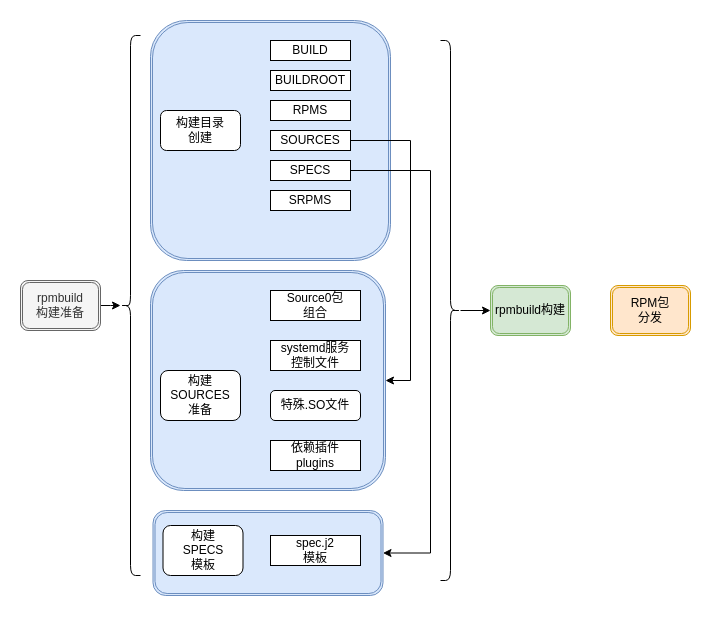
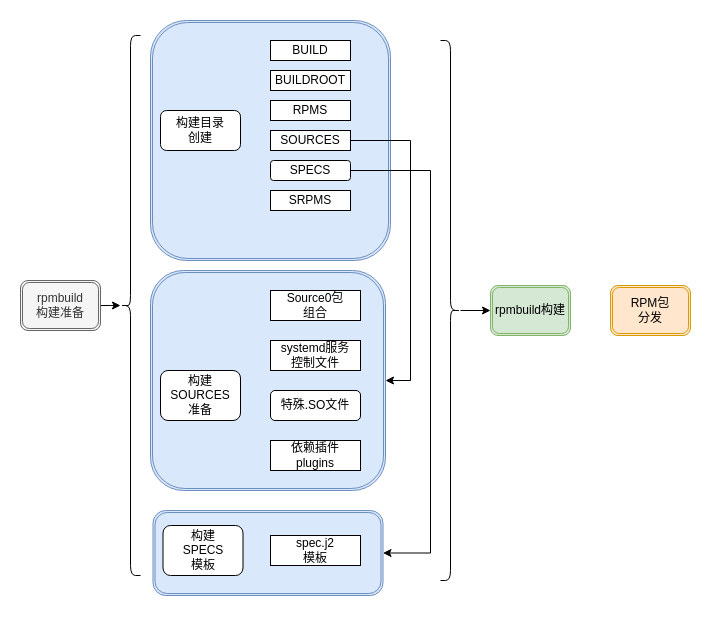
- <mxCell id="12" value="SPECS" style="rounded=0;whiteSpace=wrap;html=1;" vertex="1" parent="1"><mxGeometry x="270" y="160" width="80" height="20" as="geometry" /></mxCell>
+ <mxCell id="12" value="SPECS" style="whiteSpace=wrap;html=1;rounded=1;" vertex="1" parent="1"><mxGeometry x="270" y="160" width="80" height="20" as="geometry" /></mxCell>
